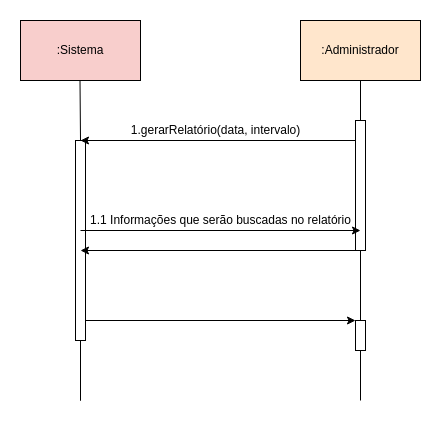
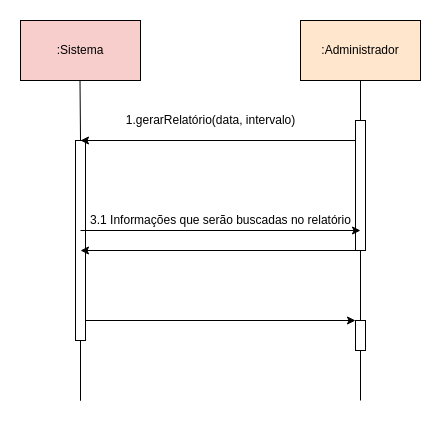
- <mxCell id="9" value="1.gerarRelatório(data, intervalo)" style="text;html=1;align=center;verticalAlign=middle;resizable=0;points=[];autosize=1;strokeColor=none;fillColor=none;" parent="1" vertex="1"><mxGeometry x="120" y="115" width="190" height="30" as="geometry" /></mxCell>
+ <mxCell id="9" value="1.gerarRelatório(data, intervalo)" style="text;html=1;align=center;verticalAlign=middle;resizable=0;points=[];autosize=1;strokeColor=none;fillColor=none;" parent="1" vertex="1"><mxGeometry x="115" y="105" width="190" height="30" as="geometry" /></mxCell>
- <mxCell id="11" value="1.1 Informações que serão buscadas no relatório" style="text;html=1;align=center;verticalAlign=middle;resizable=0;points=[];autosize=1;strokeColor=none;fillColor=none;" parent="1" vertex="1"><mxGeometry x="80" y="210" width="280" height="20" as="geometry" /></mxCell>
+ <mxCell id="11" value="3.1 Informações que serão buscadas no relatório" style="text;html=1;align=center;verticalAlign=middle;resizable=0;points=[];autosize=1;strokeColor=none;fillColor=none;" parent="1" vertex="1"><mxGeometry x="80" y="210" width="280" height="20" as="geometry" /></mxCell>
